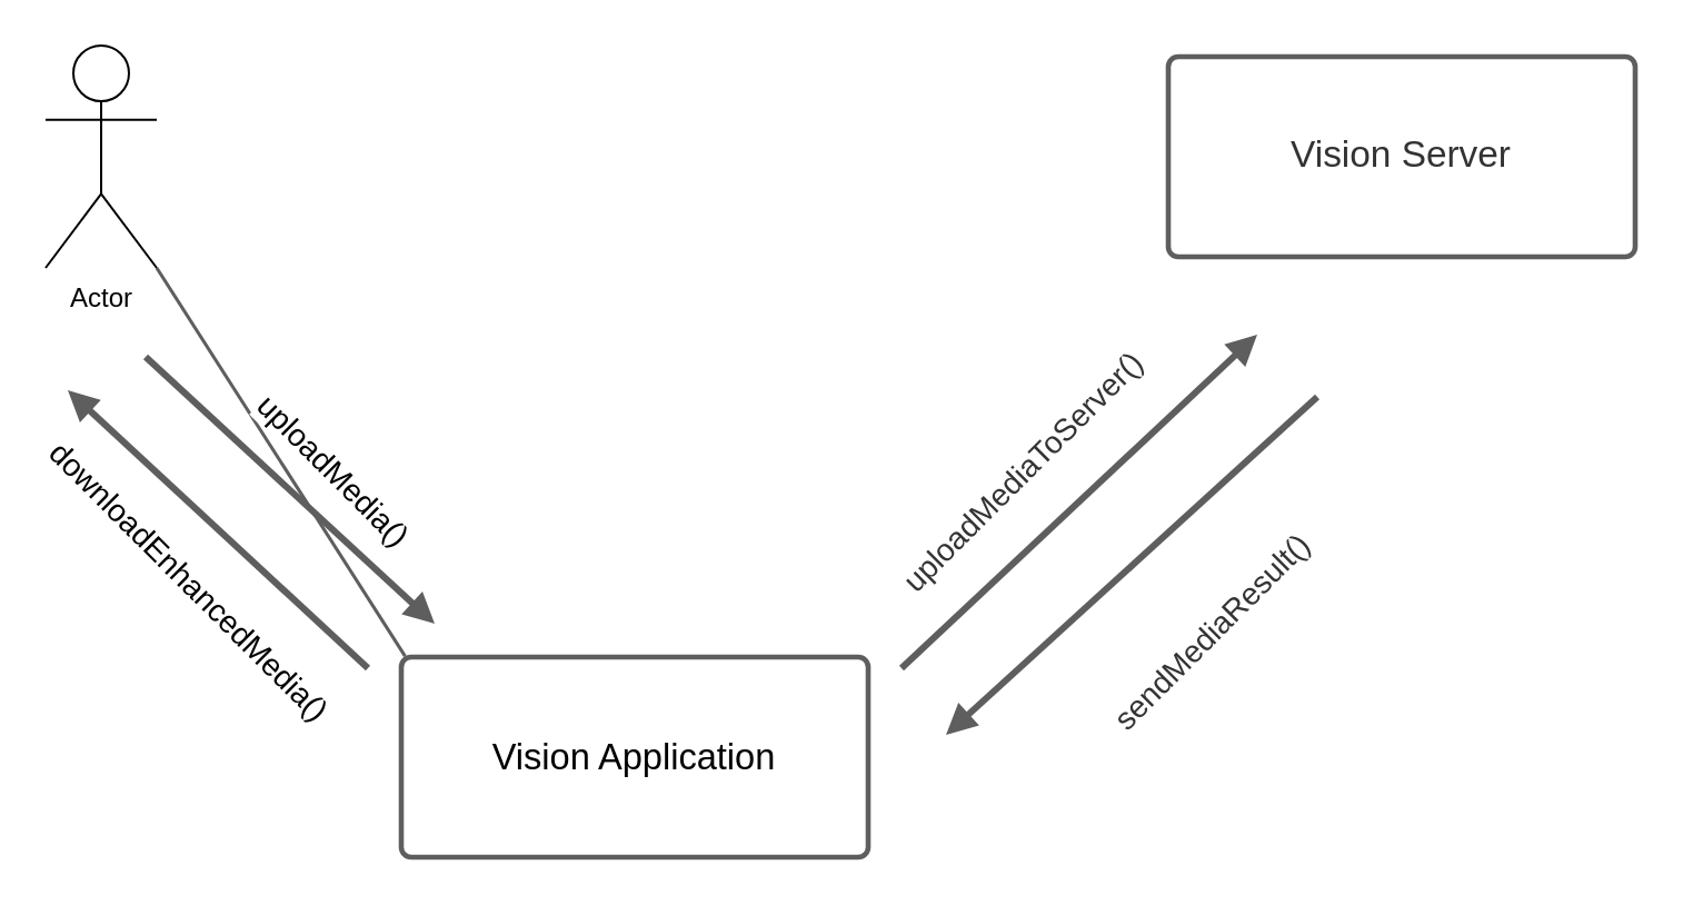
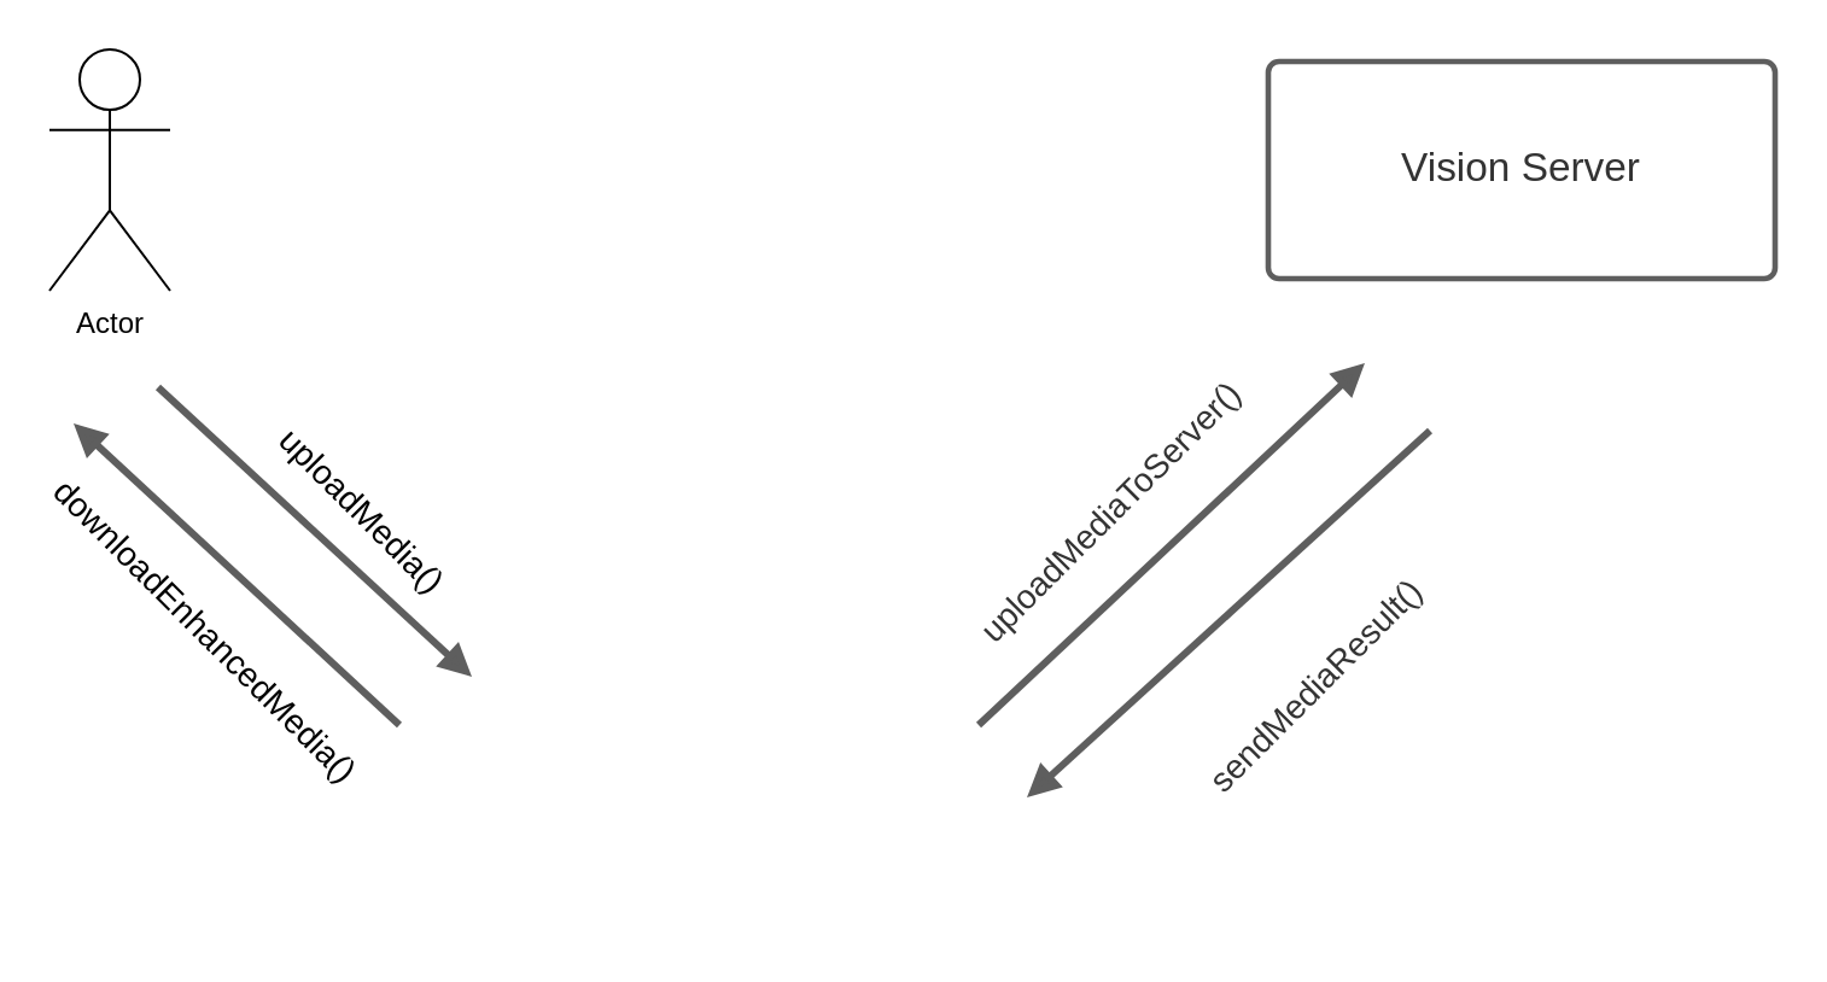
- <mxCell id="4" value="" style="html=1;jettySize=18;whiteSpace=wrap;fontSize=13;strokeColor=#5E5E5E;strokeWidth=1.5;rounded=0;startArrow=none;;endArrow=none;;exitX=1;exitY=1;exitPerimeter=0;entryX=0.008;entryY=-0.005;entryPerimeter=0;exitDx=0;exitDy=0;" parent="1" source="13" target="2" edge="1"><mxGeometry width="100" height="100" relative="1" as="geometry"><Array as="points" /><mxPoint x="43.32" y="115.45" as="sourcePoint" /></mxGeometry></mxCell>
- <mxCell id="2" value="Vision Application" style="html=1;overflow=block;blockSpacing=1;whiteSpace=wrap;;whiteSpace=wrap;fontSize=16.3;fontColor=#000000;spacing=9;strokeColor=#5e5e5e;strokeOpacity=100;rounded=1;absoluteArcSize=1;arcSize=9;strokeWidth=2.3;" parent="1" vertex="1"><mxGeometry x="180" y="295" width="210" height="90" as="geometry" /></mxCell>
